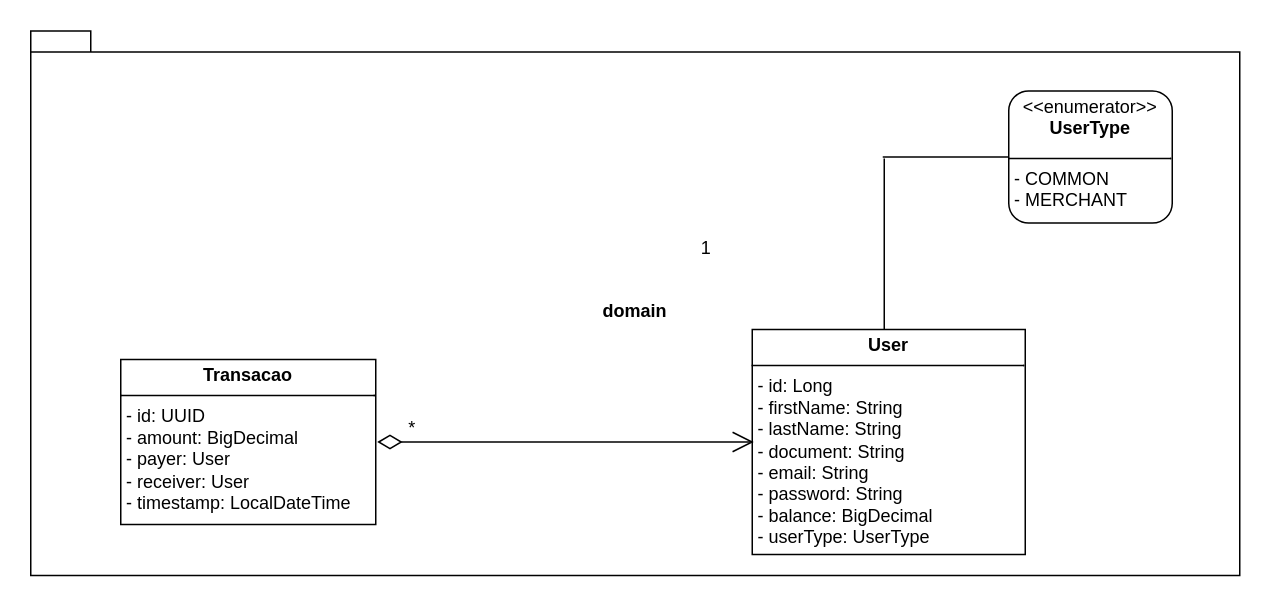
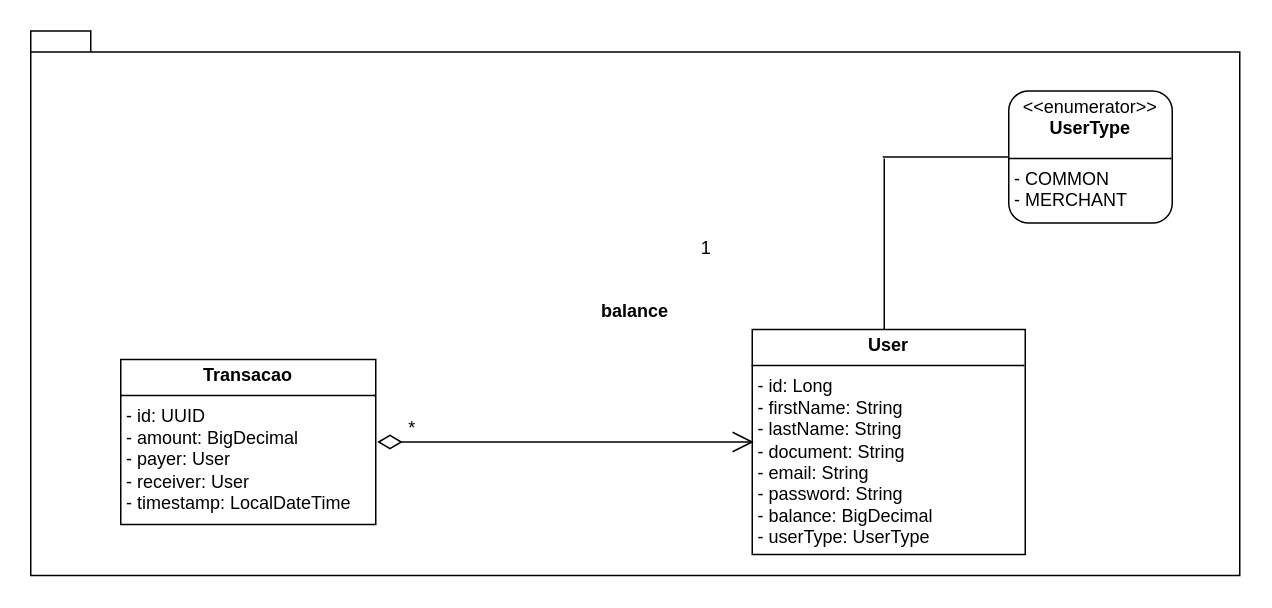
- <mxCell id="2" value="domain" style="shape=folder;fontStyle=1;spacingTop=10;tabWidth=40;tabHeight=14;tabPosition=left;html=1;whiteSpace=wrap;" vertex="1" parent="1"><mxGeometry x="20" y="20" width="806" height="363" as="geometry" /></mxCell>
+ <mxCell id="2" value="balance" style="shape=folder;fontStyle=1;spacingTop=10;tabWidth=40;tabHeight=14;tabPosition=left;html=1;whiteSpace=wrap;" vertex="1" parent="1"><mxGeometry x="20" y="20" width="806" height="363" as="geometry" /></mxCell>
